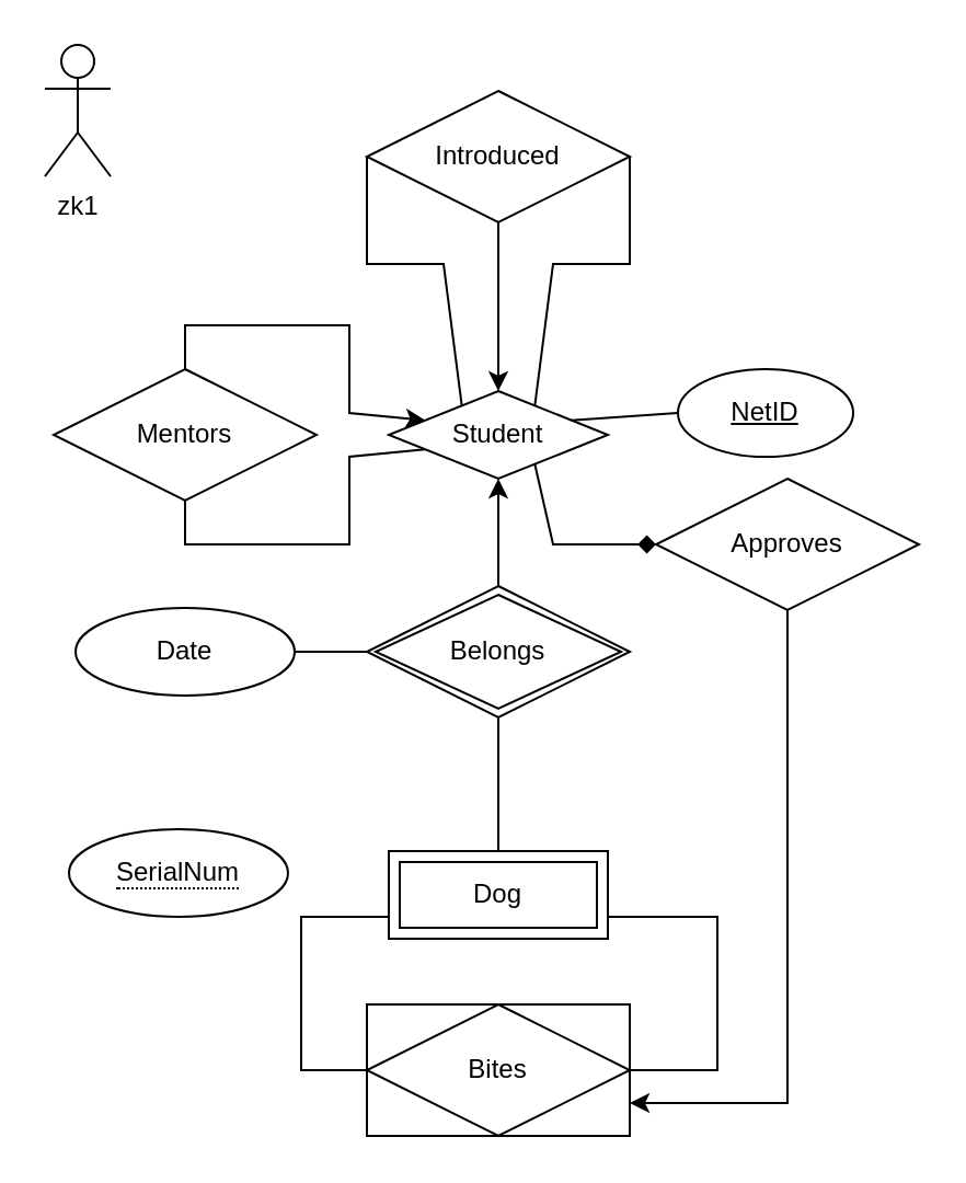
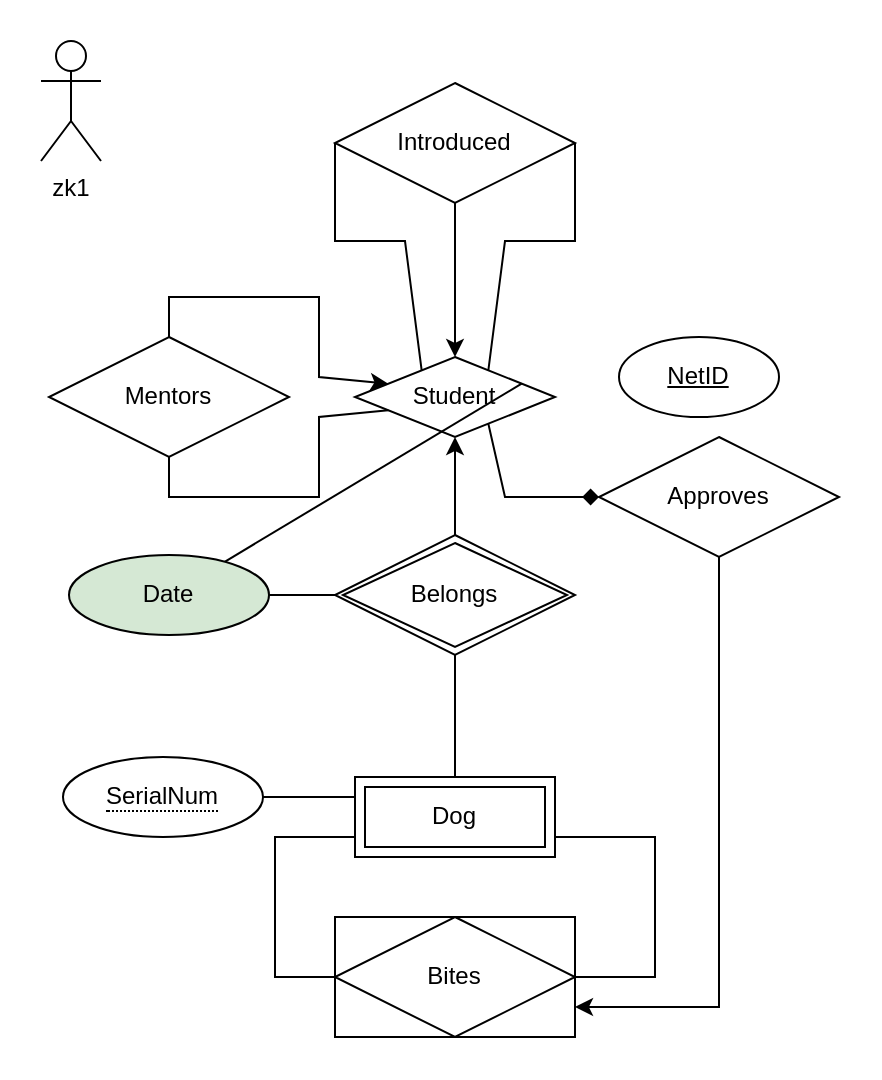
- <mxCell id="5" value="" style="endArrow=none;html=1;entryX=0;entryY=0.5;entryDx=0;entryDy=0;exitX=1;exitY=0.25;exitDx=0;exitDy=0;" parent="1" source="2" target="3" edge="1"><mxGeometry width="50" height="50" relative="1" as="geometry"><mxPoint x="7" y="298" as="sourcePoint" /><mxPoint x="57" y="248" as="targetPoint" /></mxGeometry></mxCell>
+ <mxCell id="5" value="" style="endArrow=none;html=1;exitX=1;exitY=0.25;exitDx=0;exitDy=0;" parent="1" source="2" target="7" edge="1"><mxGeometry width="50" height="50" relative="1" as="geometry"><mxPoint x="7" y="298" as="sourcePoint" /><mxPoint x="57" y="248" as="targetPoint" /></mxGeometry></mxCell>
- <mxCell id="7" value="Date" style="ellipse;whiteSpace=wrap;html=1;align=center;" parent="1" vertex="1"><mxGeometry x="34" y="277" width="100" height="40" as="geometry" /></mxCell>
+ <mxCell id="7" value="Date" style="ellipse;whiteSpace=wrap;html=1;align=center;fillColor=#d5e8d4;" parent="1" vertex="1"><mxGeometry x="34" y="277" width="100" height="40" as="geometry" /></mxCell>
+ <mxCell id="9" value="" style="endArrow=none;html=1;entryX=0;entryY=0.25;entryDx=0;entryDy=0;exitX=1;exitY=0.5;exitDx=0;exitDy=0;" parent="1" source="12" target="15" edge="1"><mxGeometry width="50" height="50" relative="1" as="geometry"><mxPoint x="137" y="405" as="sourcePoint" /><mxPoint x="177" y="398" as="targetPoint" /><Array as="points" /></mxGeometry></mxCell>
